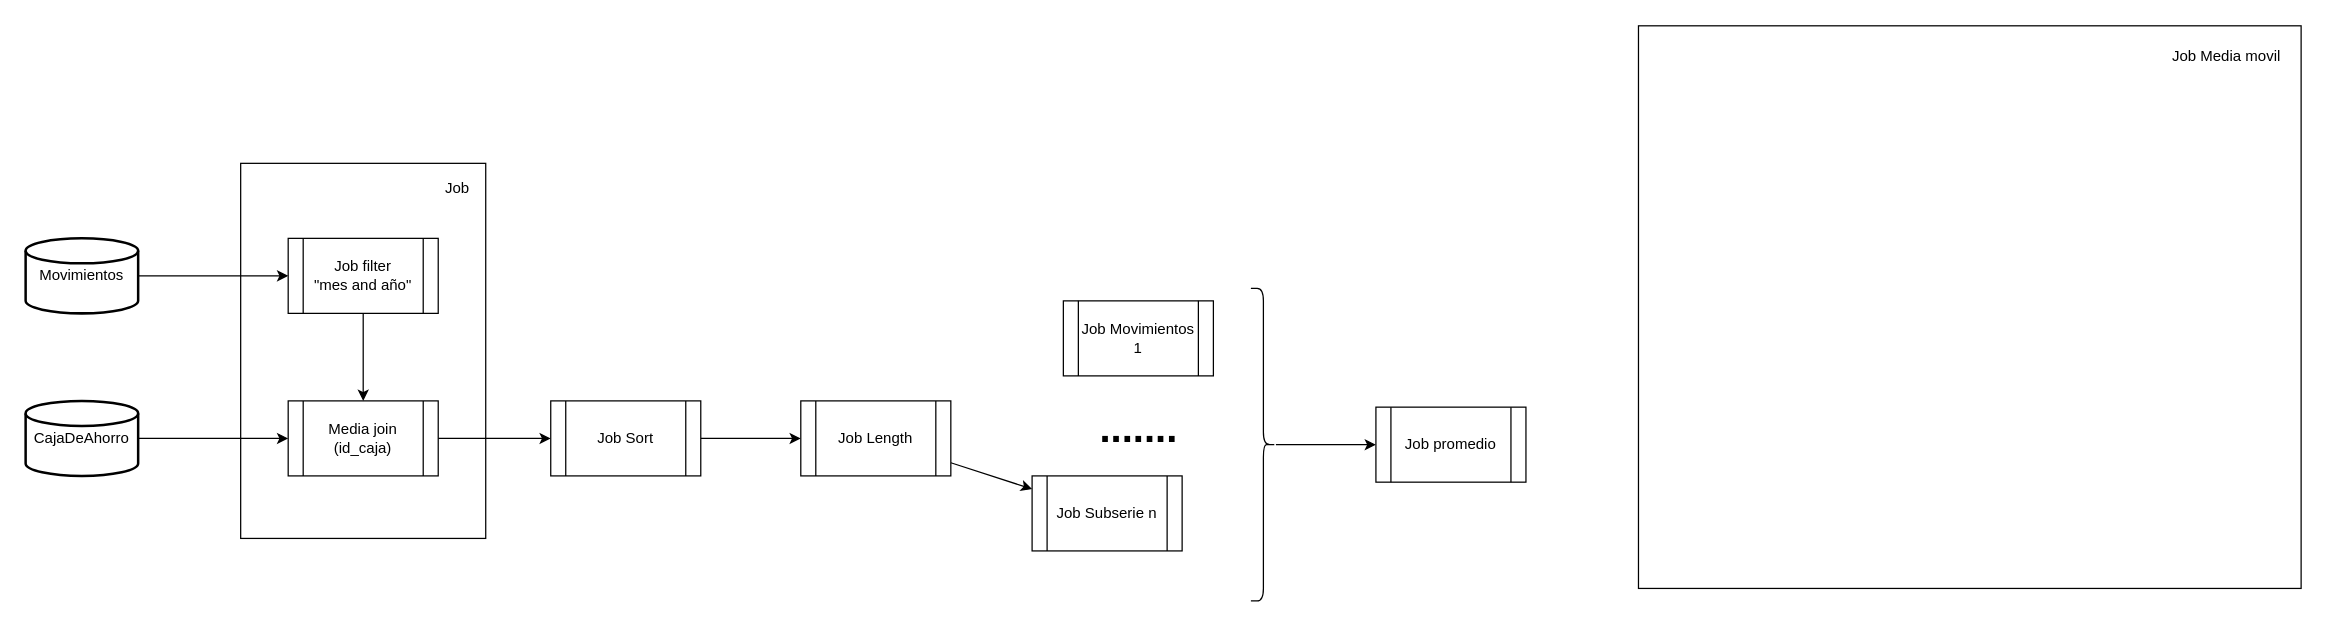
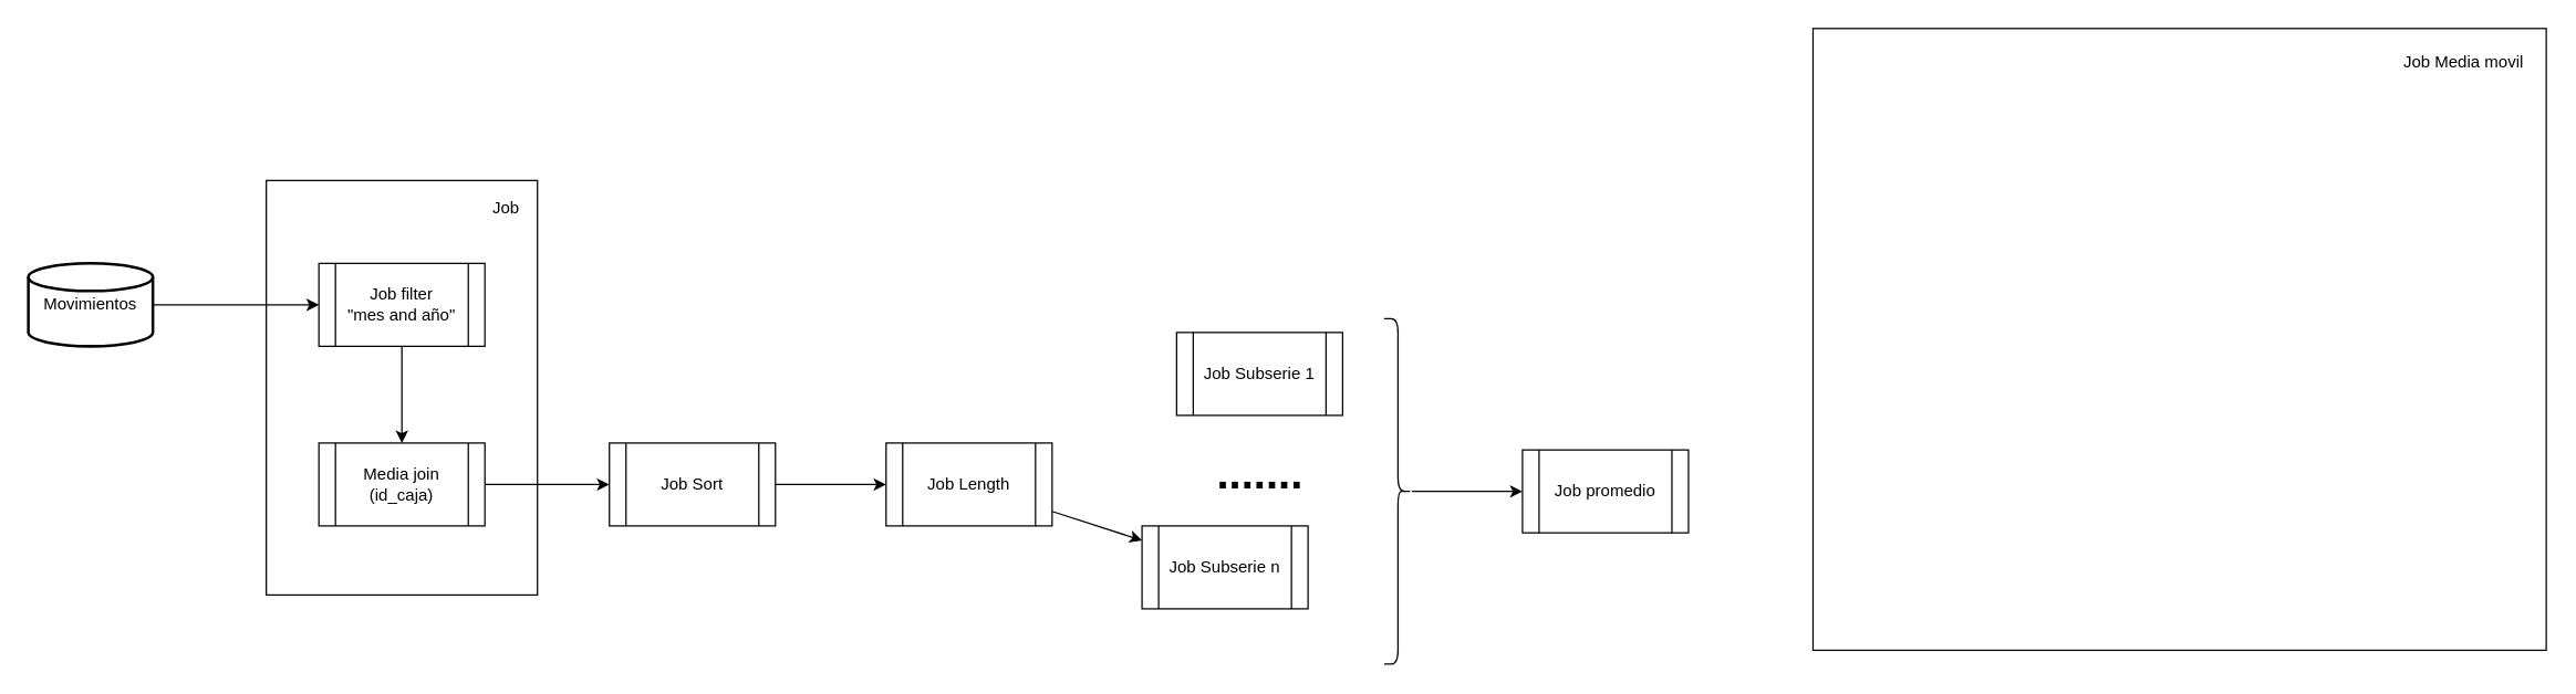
- <mxCell id="20" value="Job Movimientos 1" style="shape=process;whiteSpace=wrap;html=1;backgroundOutline=1;" vertex="1" parent="1"><mxGeometry x="850" y="240" width="120" height="60" as="geometry" /></mxCell>
+ <mxCell id="20" value="Job Subserie 1" style="shape=process;whiteSpace=wrap;html=1;backgroundOutline=1;" vertex="1" parent="1"><mxGeometry x="850" y="240" width="120" height="60" as="geometry" /></mxCell>
- <mxCell id="11" value="CajaDeAhorro" style="strokeWidth=2;html=1;shape=mxgraph.flowchart.database;whiteSpace=wrap;" parent="1" vertex="1"><mxGeometry x="20" y="320" width="90" height="60" as="geometry" /></mxCell>
- <mxCell id="10" style="edgeStyle=none;html=1;" parent="1" source="11" target="15" edge="1"><mxGeometry relative="1" as="geometry" /></mxCell>
